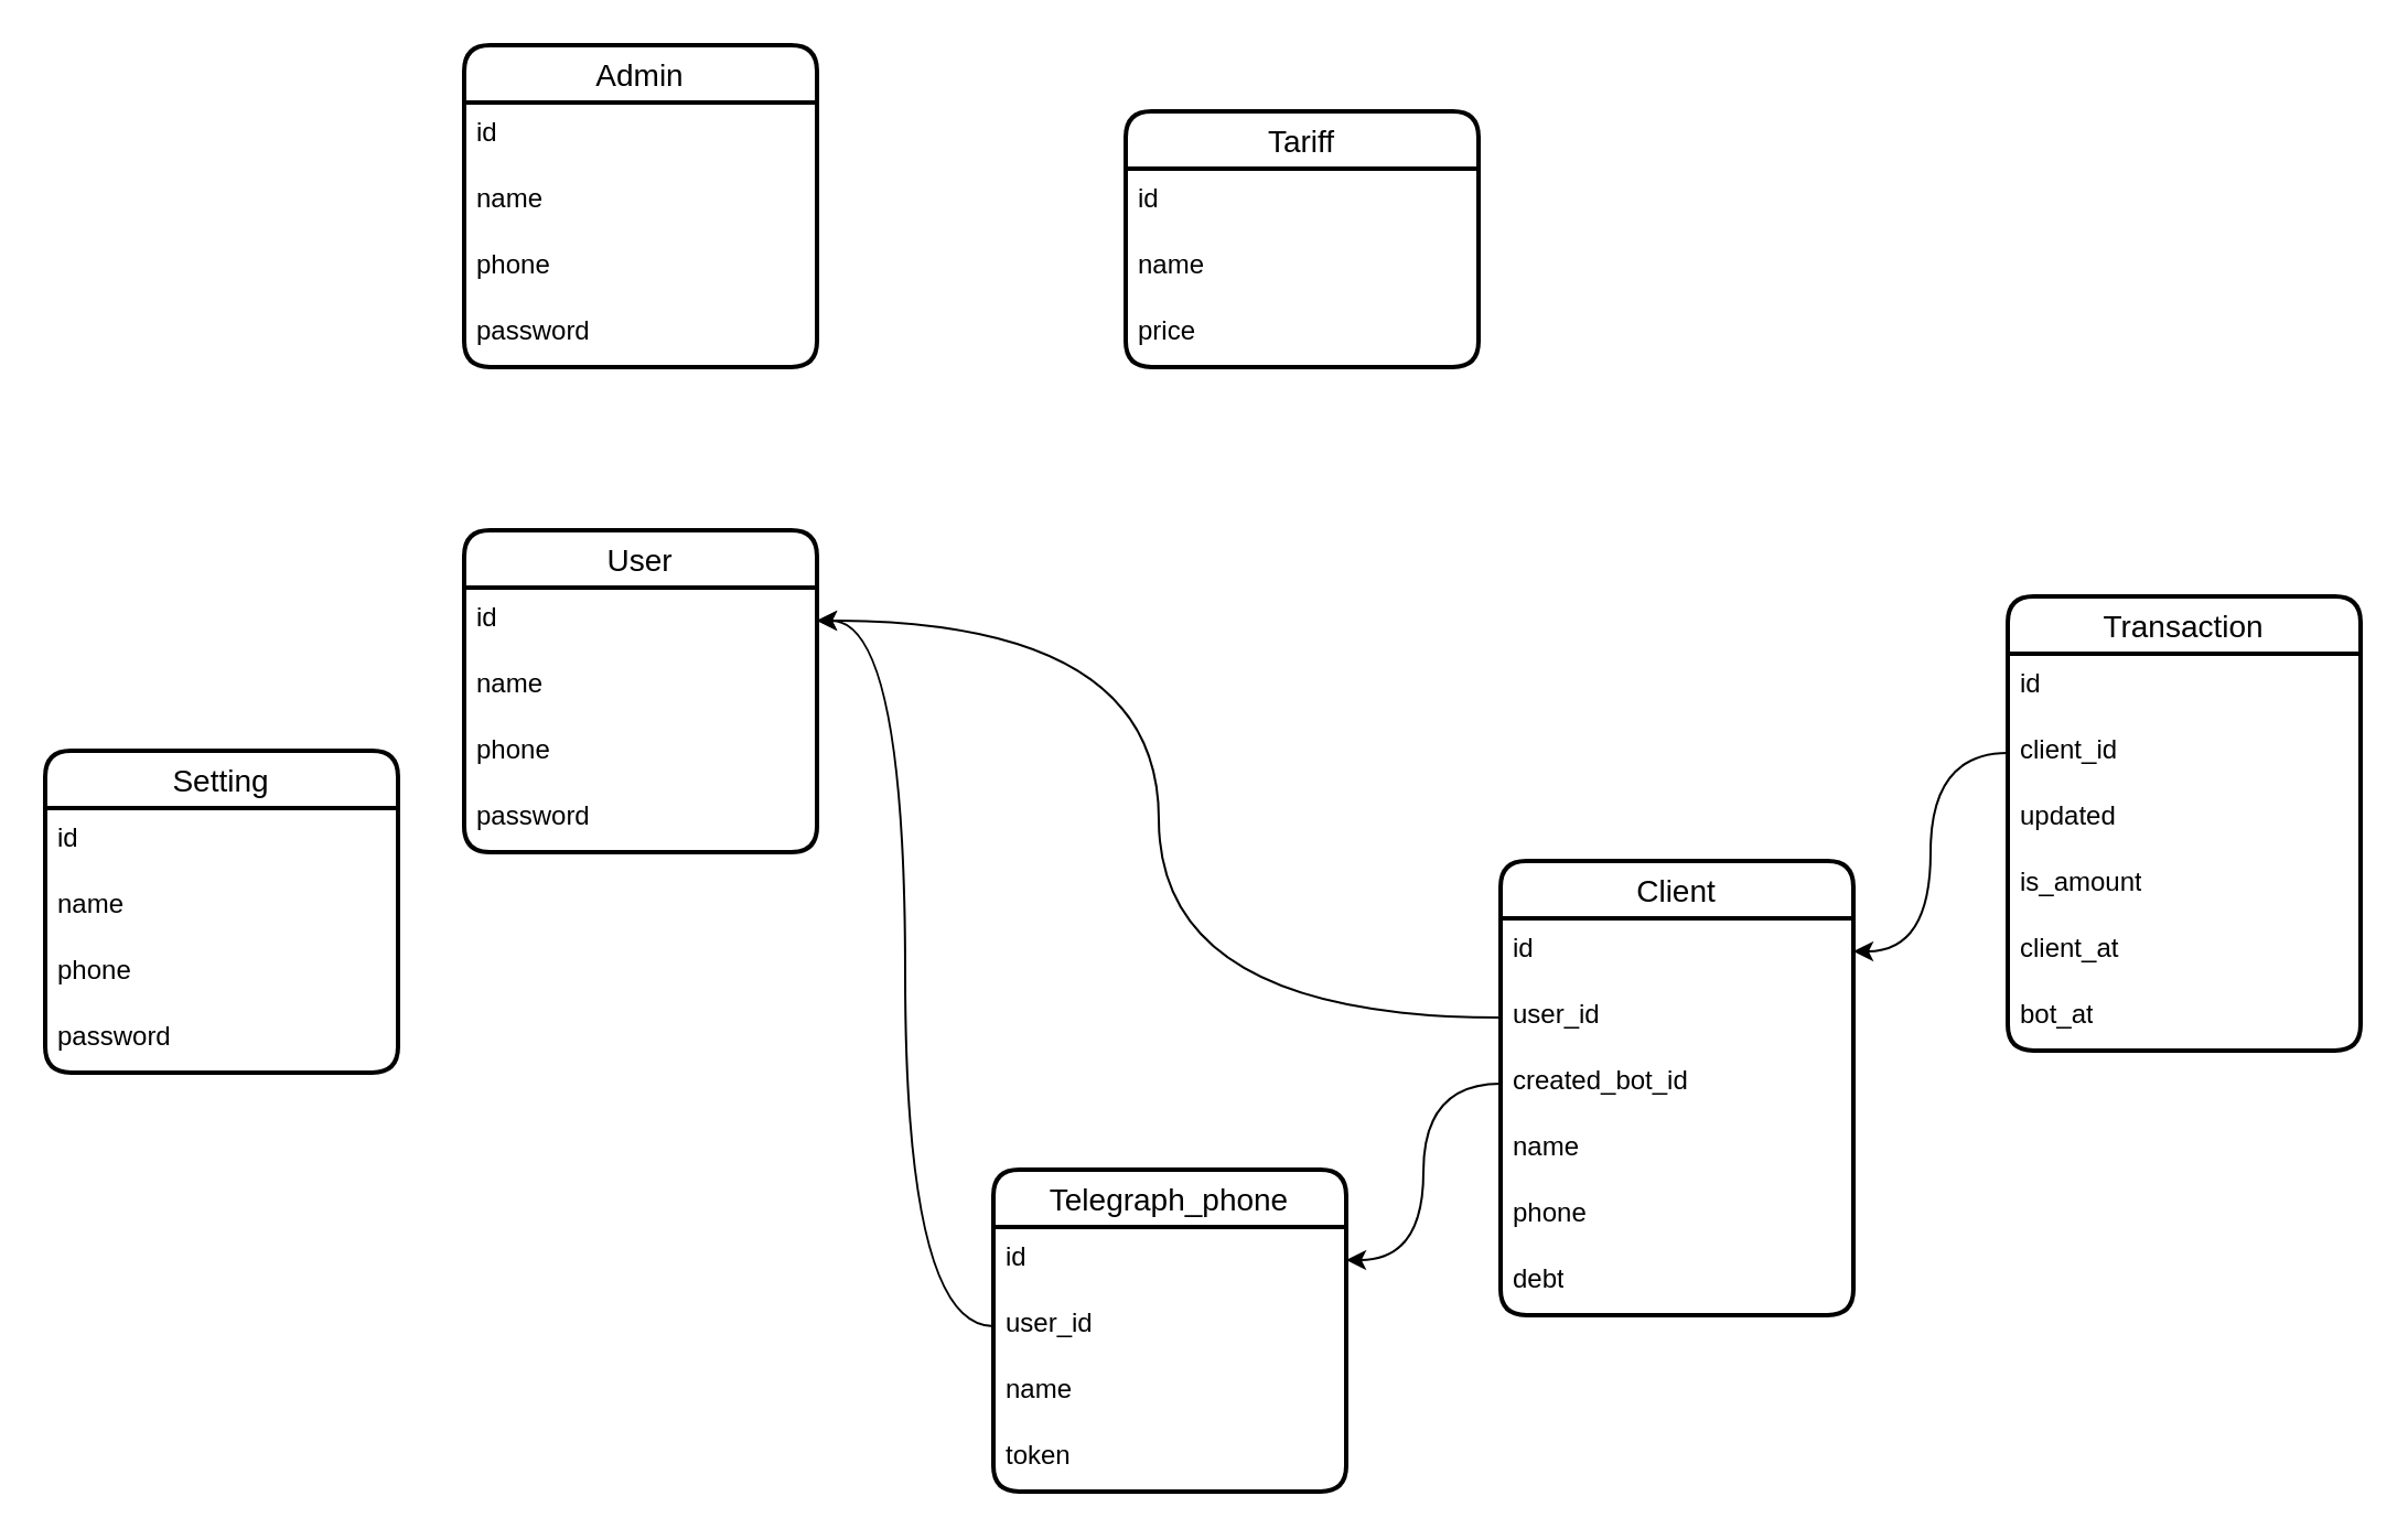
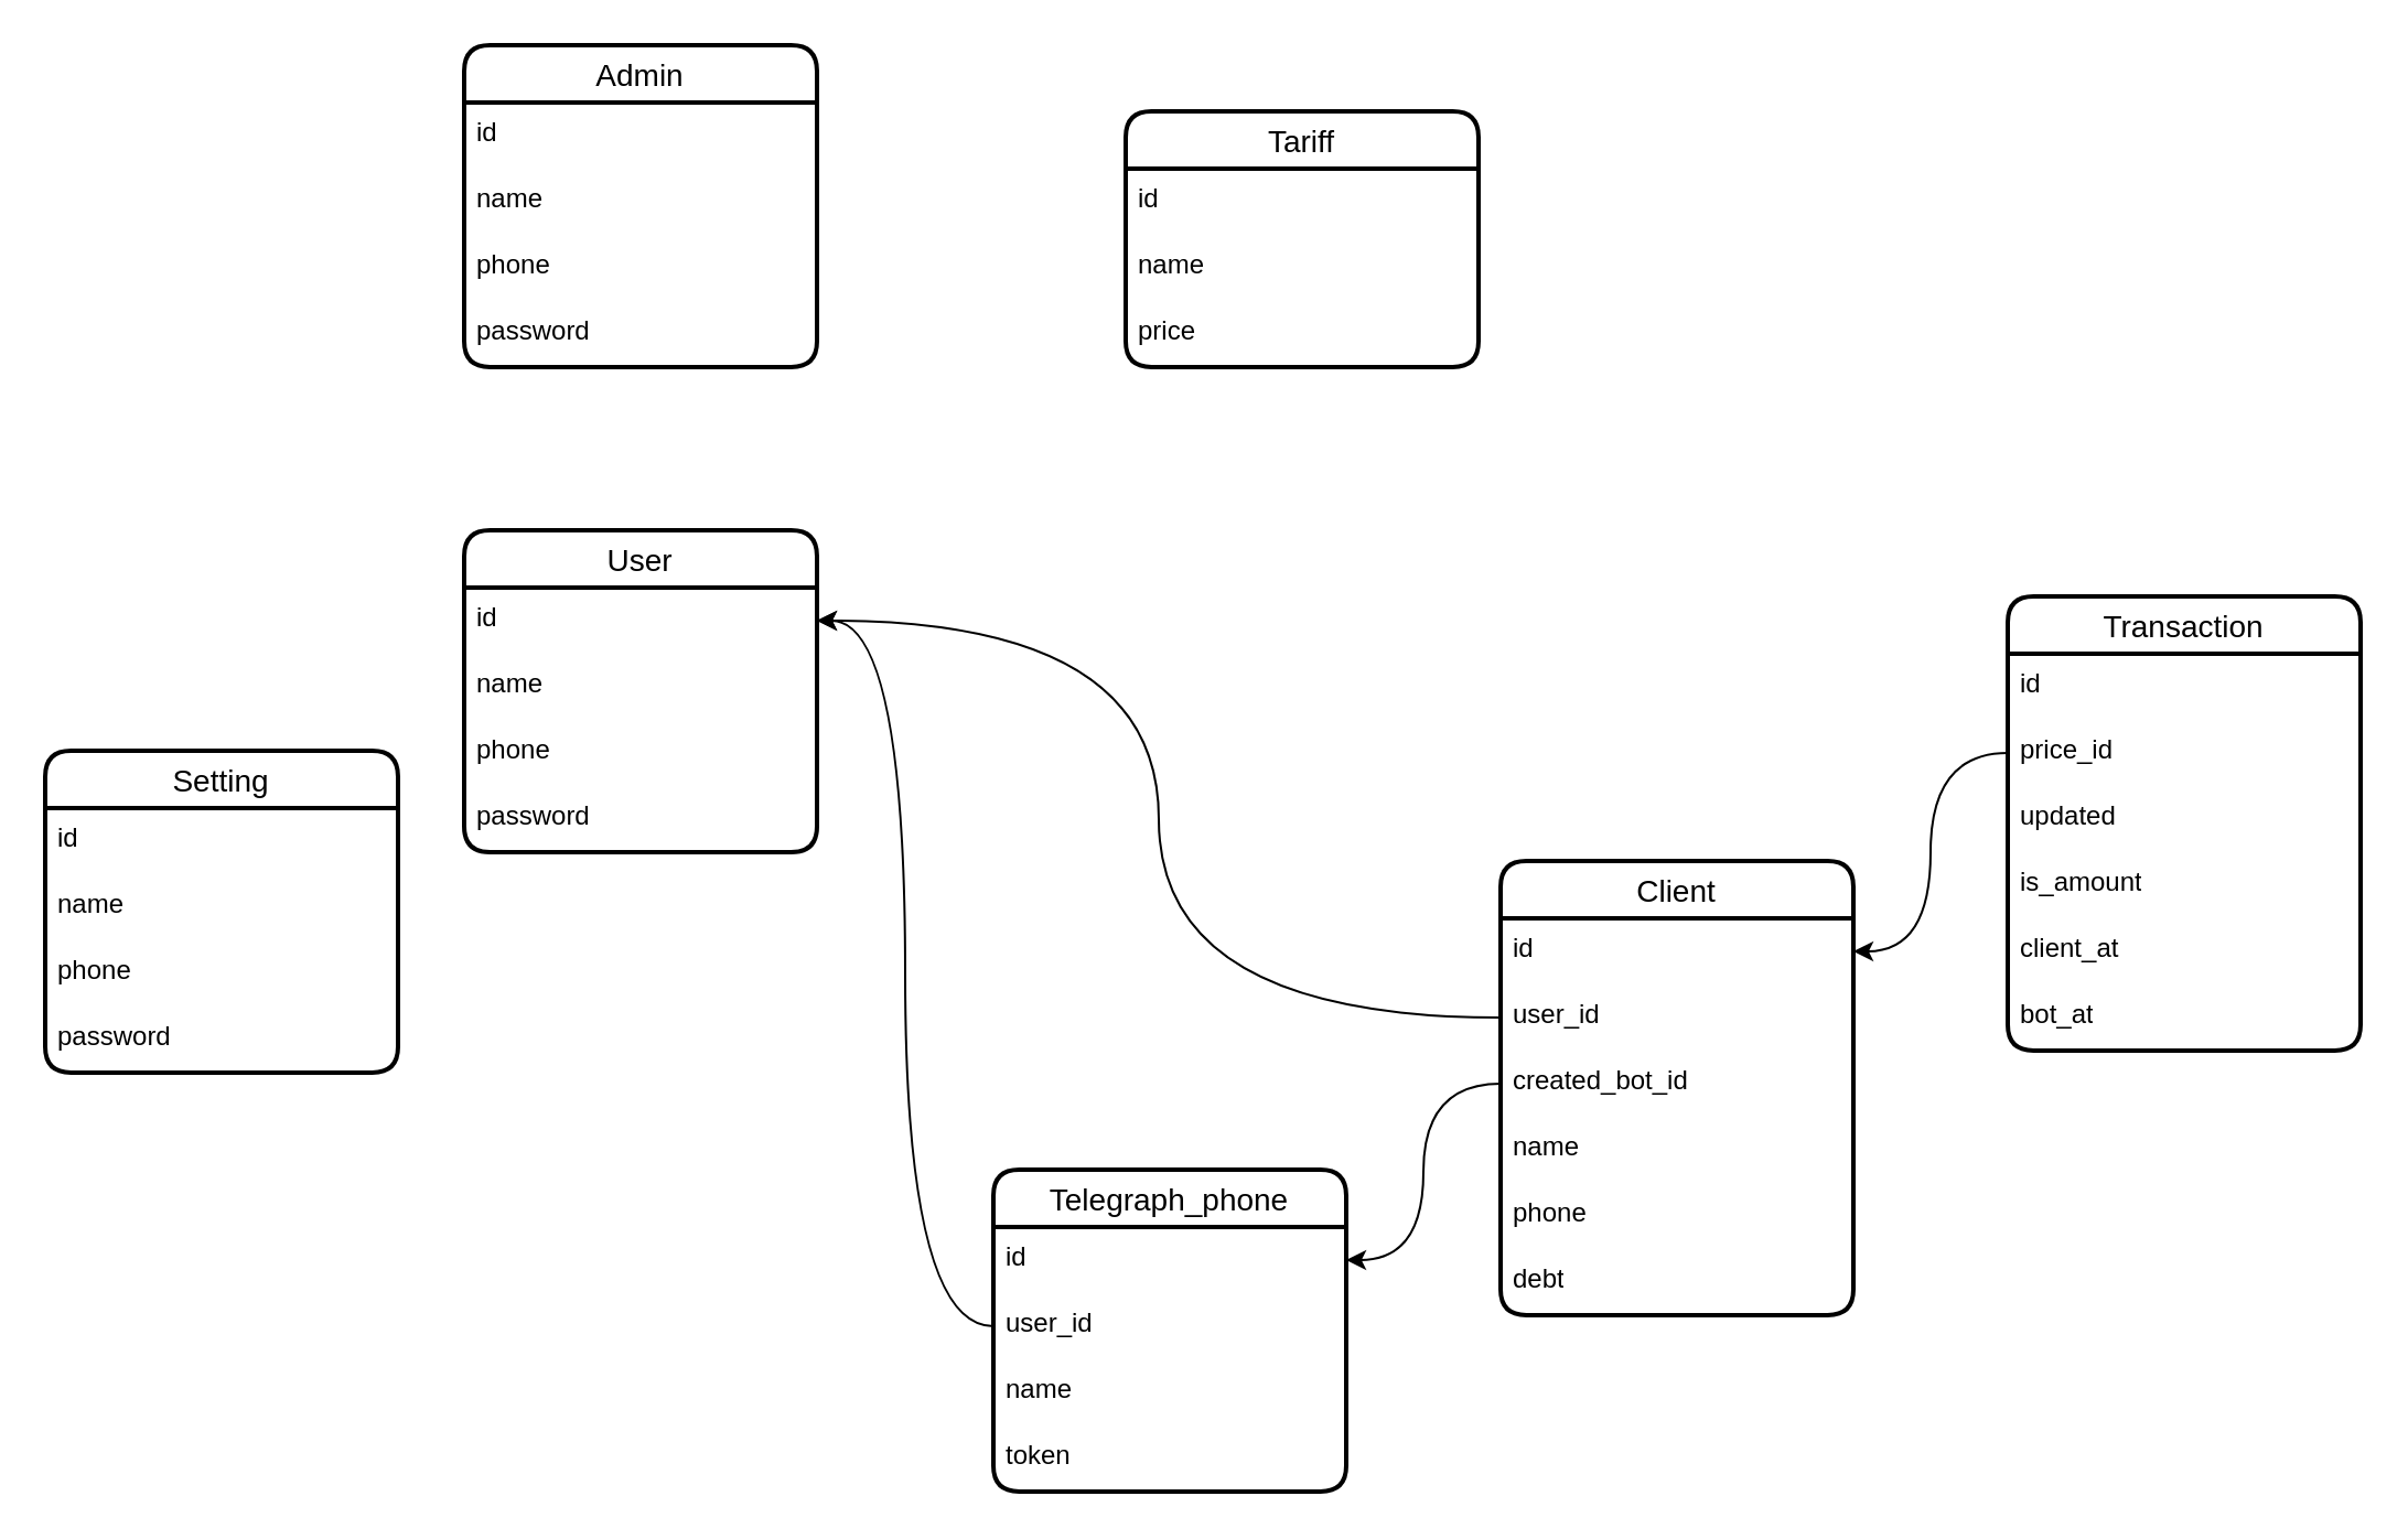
- <mxCell id="16" value="client_id" style="text;strokeColor=none;fillColor=none;spacingLeft=4;spacingRight=4;overflow=hidden;rotatable=0;points=[[0,0.5],[1,0.5]];portConstraint=eastwest;fontSize=12;whiteSpace=wrap;html=1;" parent="14" vertex="1"><mxGeometry y="56" width="160" height="30" as="geometry" /></mxCell>
+ <mxCell id="16" value="price_id" style="text;strokeColor=none;fillColor=none;spacingLeft=4;spacingRight=4;overflow=hidden;rotatable=0;points=[[0,0.5],[1,0.5]];portConstraint=eastwest;fontSize=12;whiteSpace=wrap;html=1;" parent="14" vertex="1"><mxGeometry y="56" width="160" height="30" as="geometry" /></mxCell>
